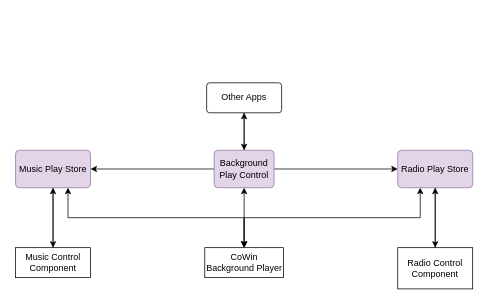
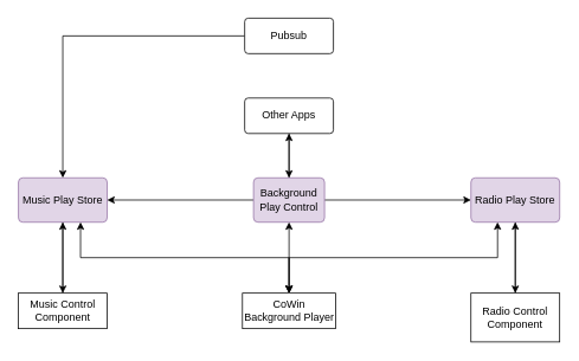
+ <mxCell id="16" style="edgeStyle=orthogonalEdgeStyle;rounded=0;orthogonalLoop=1;jettySize=auto;html=1;entryX=0.5;entryY=0;entryDx=0;entryDy=0;" edge="1" parent="1" source="17" target="3"><mxGeometry relative="1" as="geometry" /></mxCell>
+ <mxCell id="17" value="Pubsub" style="rounded=1;arcSize=10;whiteSpace=wrap;html=1;align=center;" vertex="1" parent="1"><mxGeometry x="275" y="20" width="100" height="40" as="geometry" /></mxCell>
